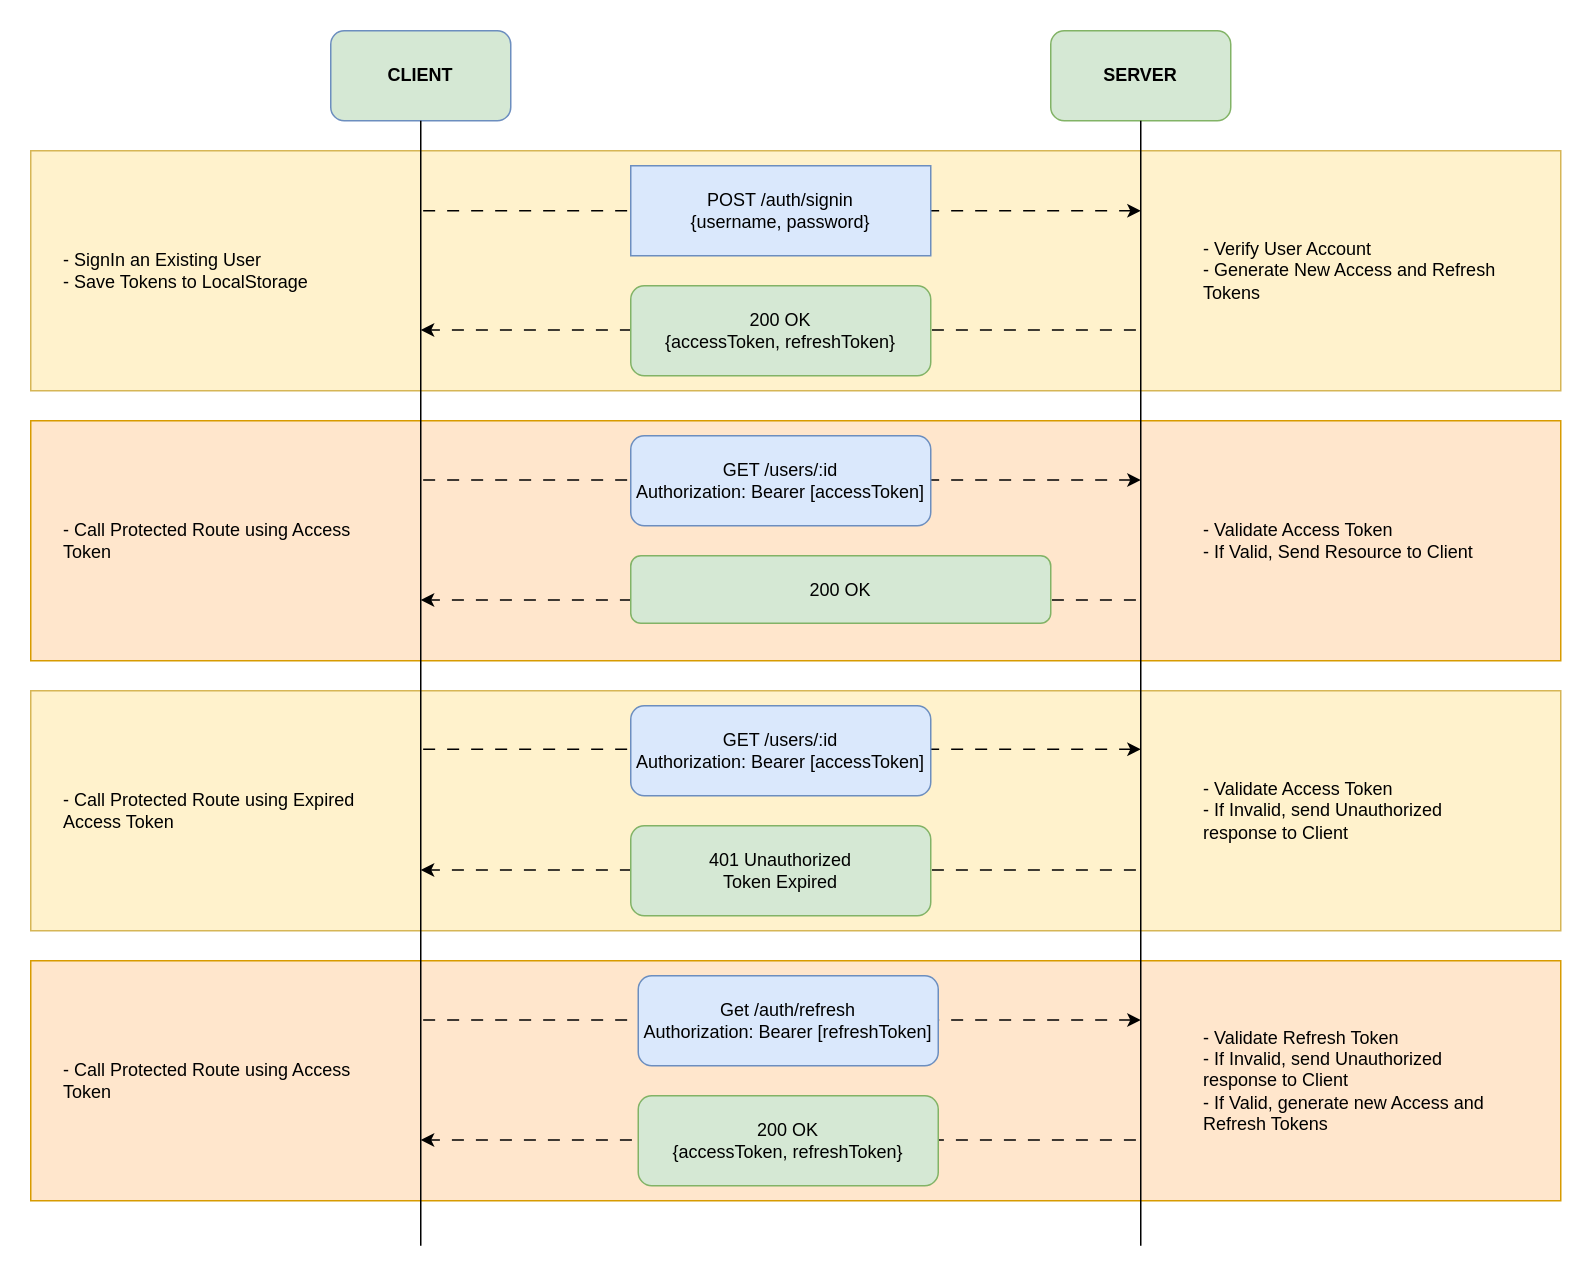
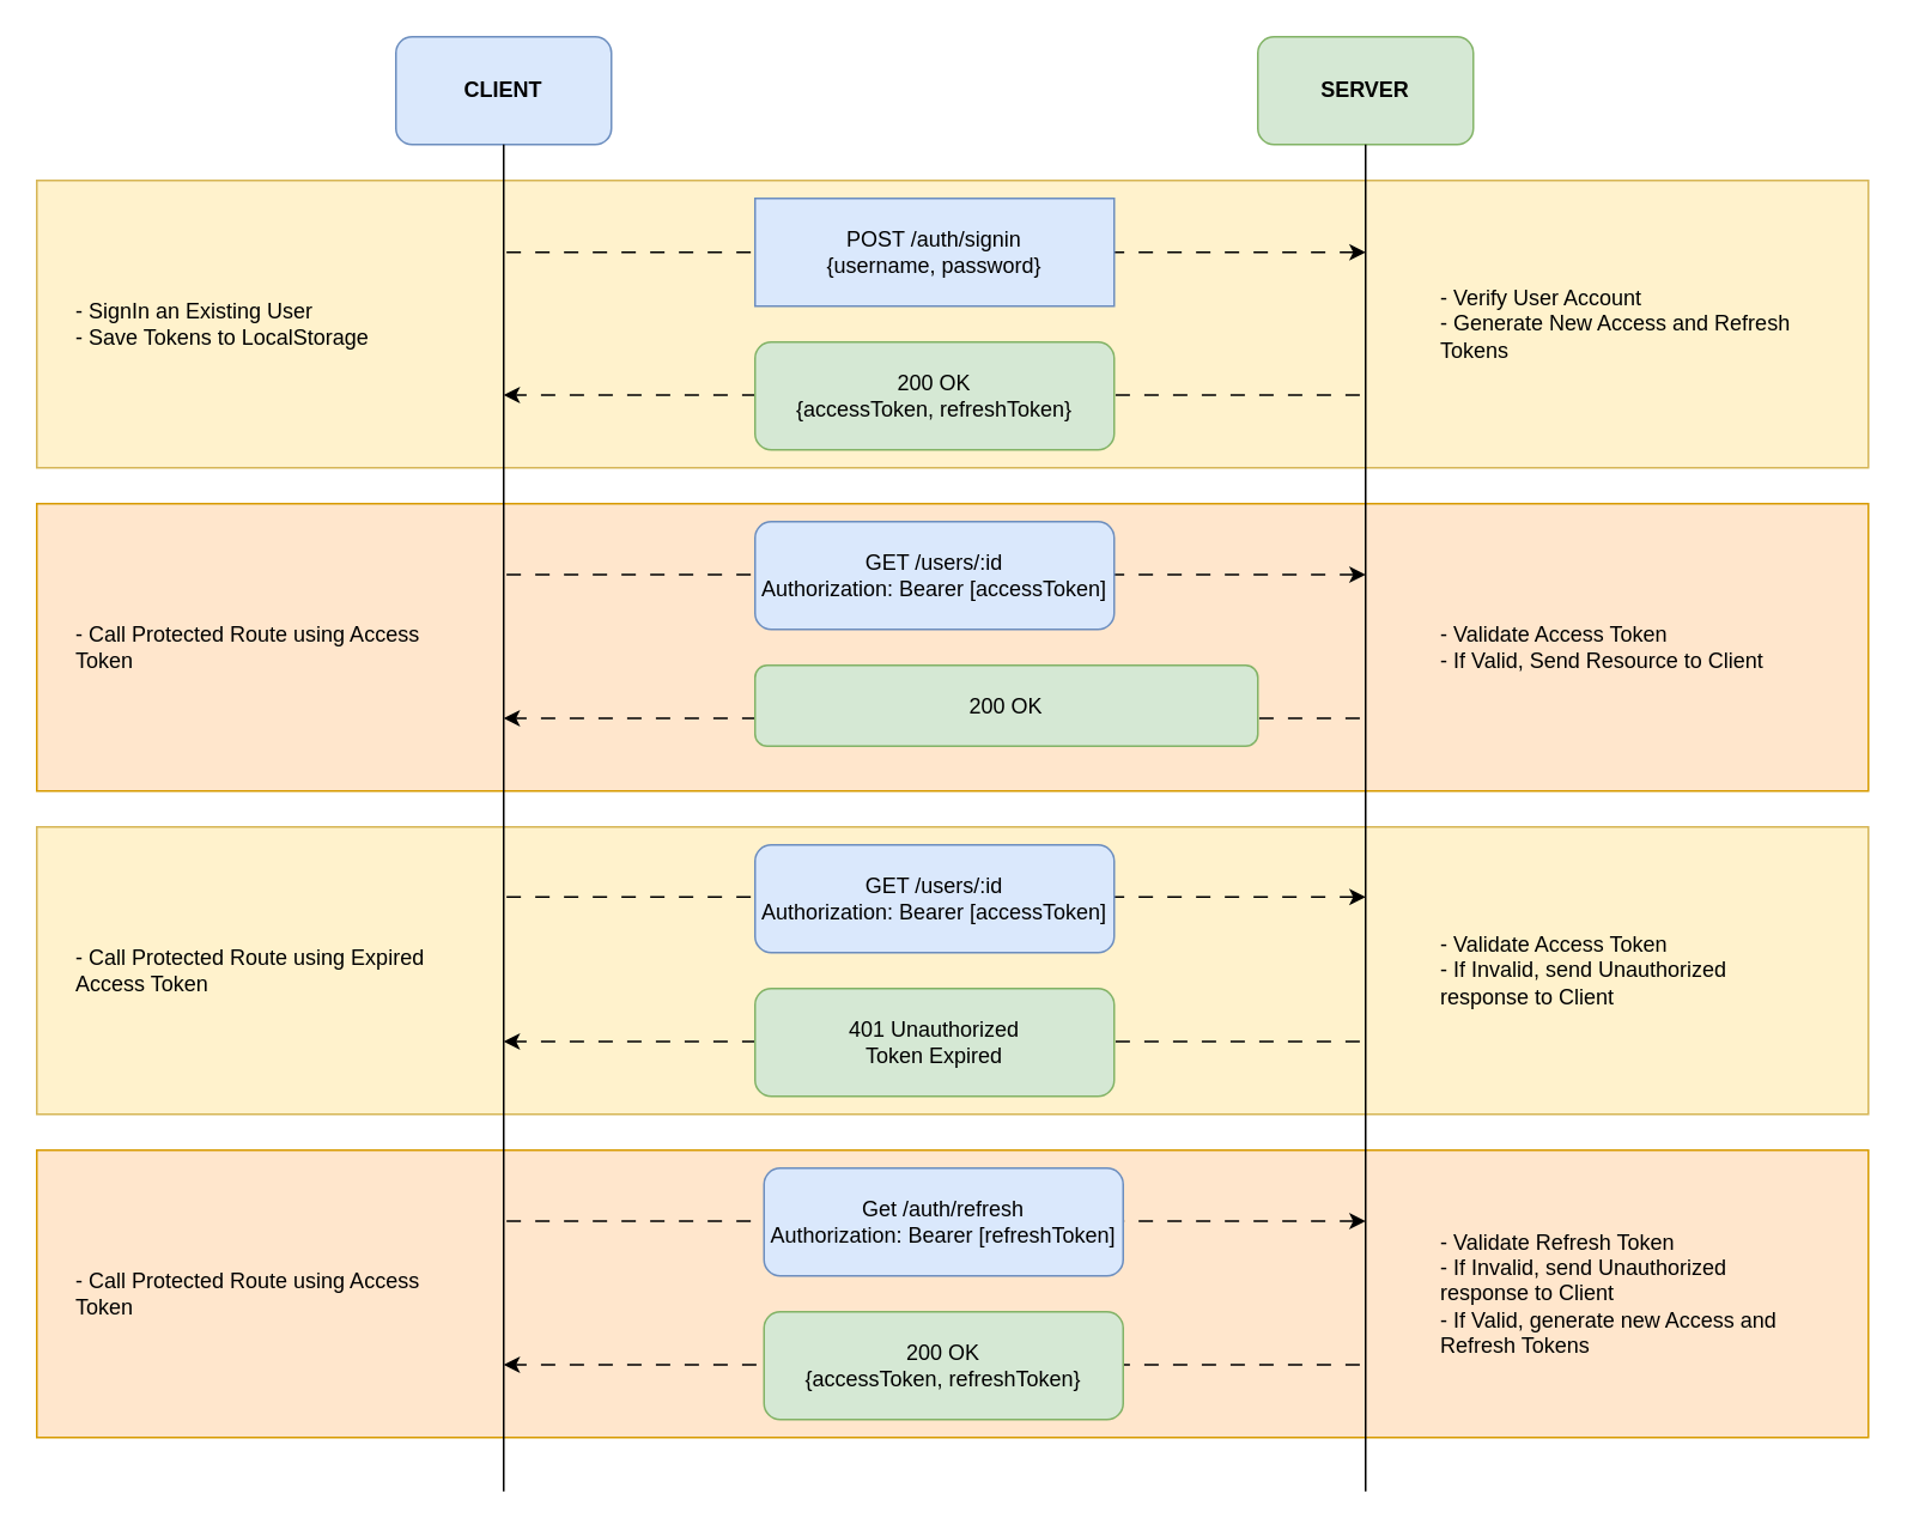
- <mxCell id="14" value="CLIENT" style="rounded=1;whiteSpace=wrap;html=1;fillColor=#d5e8d4;strokeColor=#6c8ebf;fontStyle=1;" vertex="1" parent="1"><mxGeometry x="220" y="20" width="120" height="60" as="geometry" /></mxCell>
+ <mxCell id="14" value="CLIENT" style="rounded=1;whiteSpace=wrap;html=1;fillColor=#dae8fc;strokeColor=#6c8ebf;fontStyle=1" vertex="1" parent="1"><mxGeometry x="220" y="20" width="120" height="60" as="geometry" /></mxCell>
